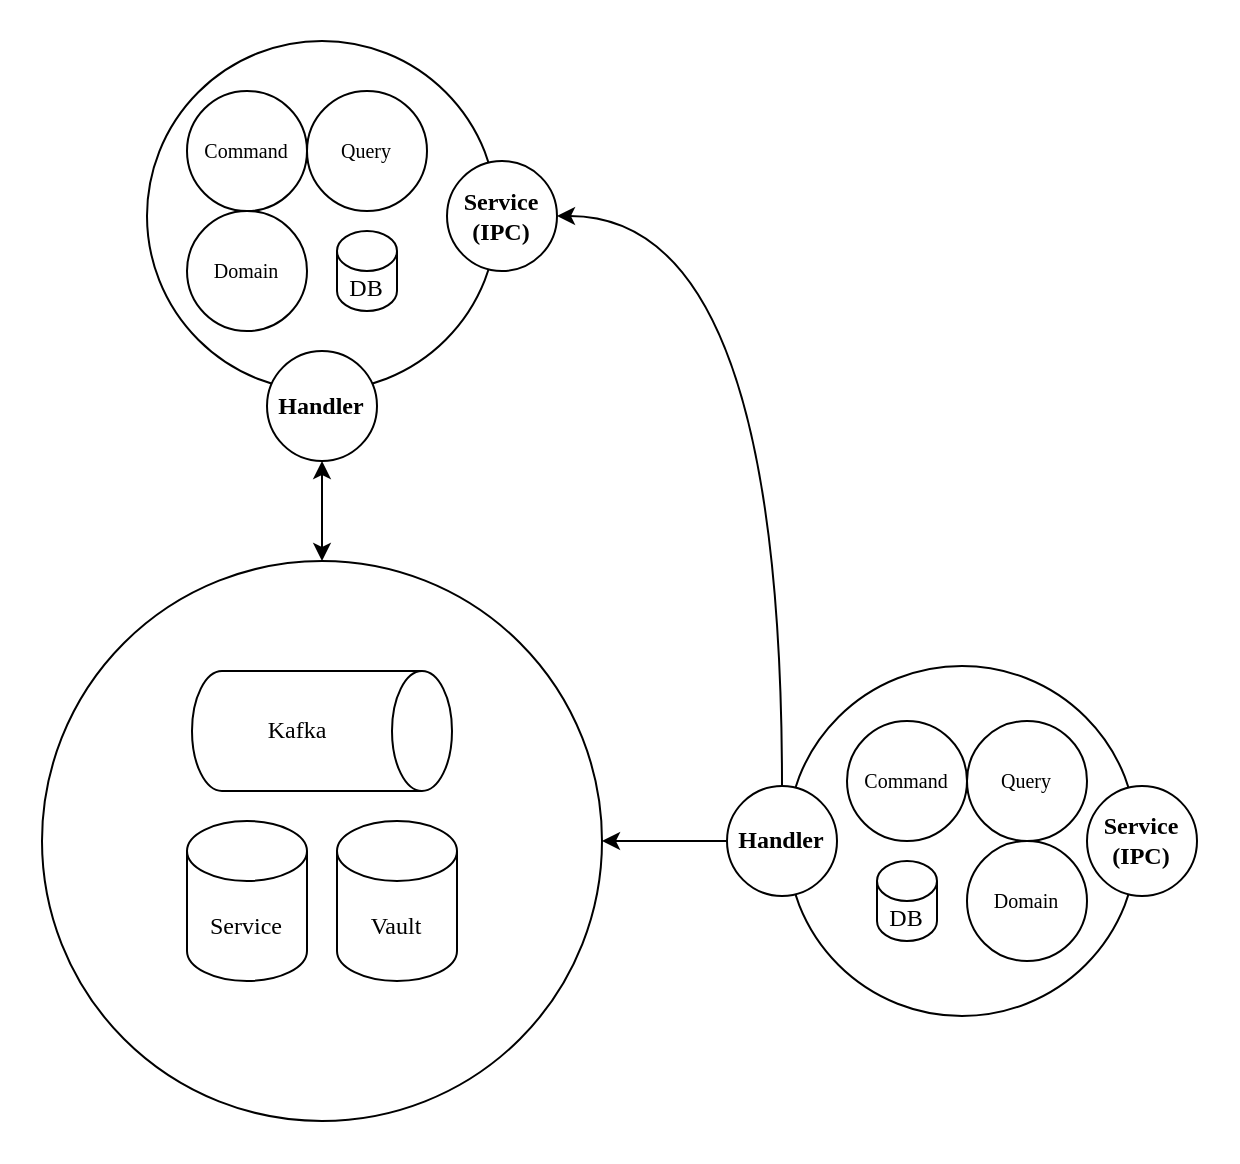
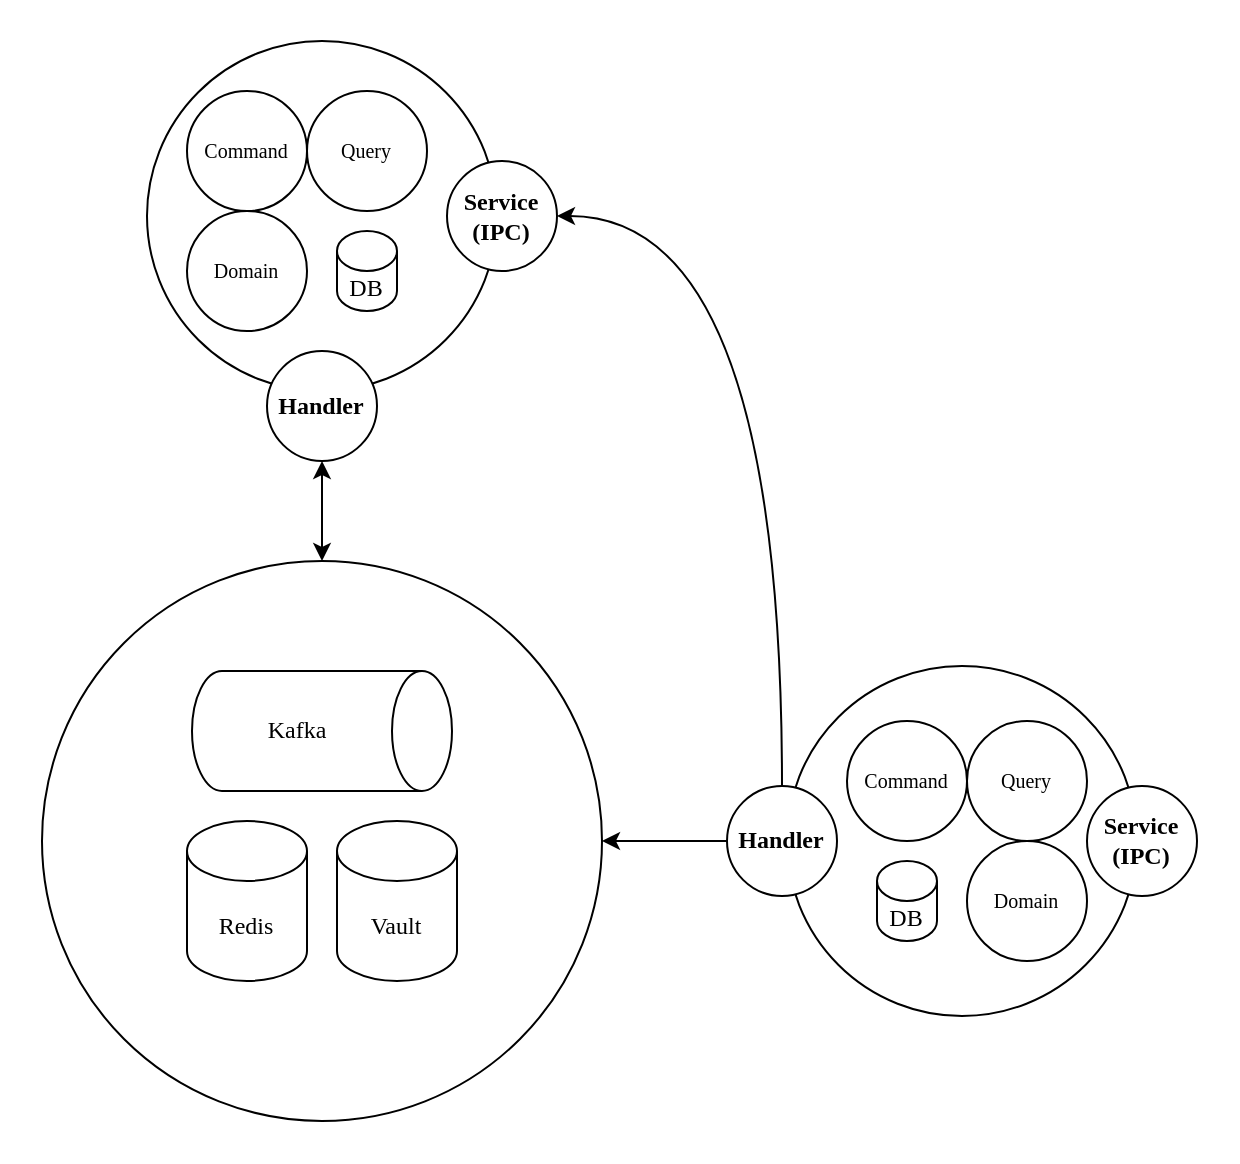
- <mxCell id="21" value="Service" style="shape=cylinder3;whiteSpace=wrap;html=1;boundedLbl=1;backgroundOutline=1;size=15;rounded=1;strokeColor=default;align=center;verticalAlign=middle;fontFamily=Fira Sans;fontSource=https%3A%2F%2Ffonts.googleapis.com%2Fcss%3Ffamily%3DFira%2BSans;fontSize=12;fontColor=default;fillColor=default;" vertex="1" parent="1"><mxGeometry x="93" y="410" width="60" height="80" as="geometry" /></mxCell>
+ <mxCell id="21" value="Redis" style="shape=cylinder3;whiteSpace=wrap;html=1;boundedLbl=1;backgroundOutline=1;size=15;rounded=1;strokeColor=default;align=center;verticalAlign=middle;fontFamily=Fira Sans;fontSource=https%3A%2F%2Ffonts.googleapis.com%2Fcss%3Ffamily%3DFira%2BSans;fontSize=12;fontColor=default;fillColor=default;" vertex="1" parent="1"><mxGeometry x="93" y="410" width="60" height="80" as="geometry" /></mxCell>
